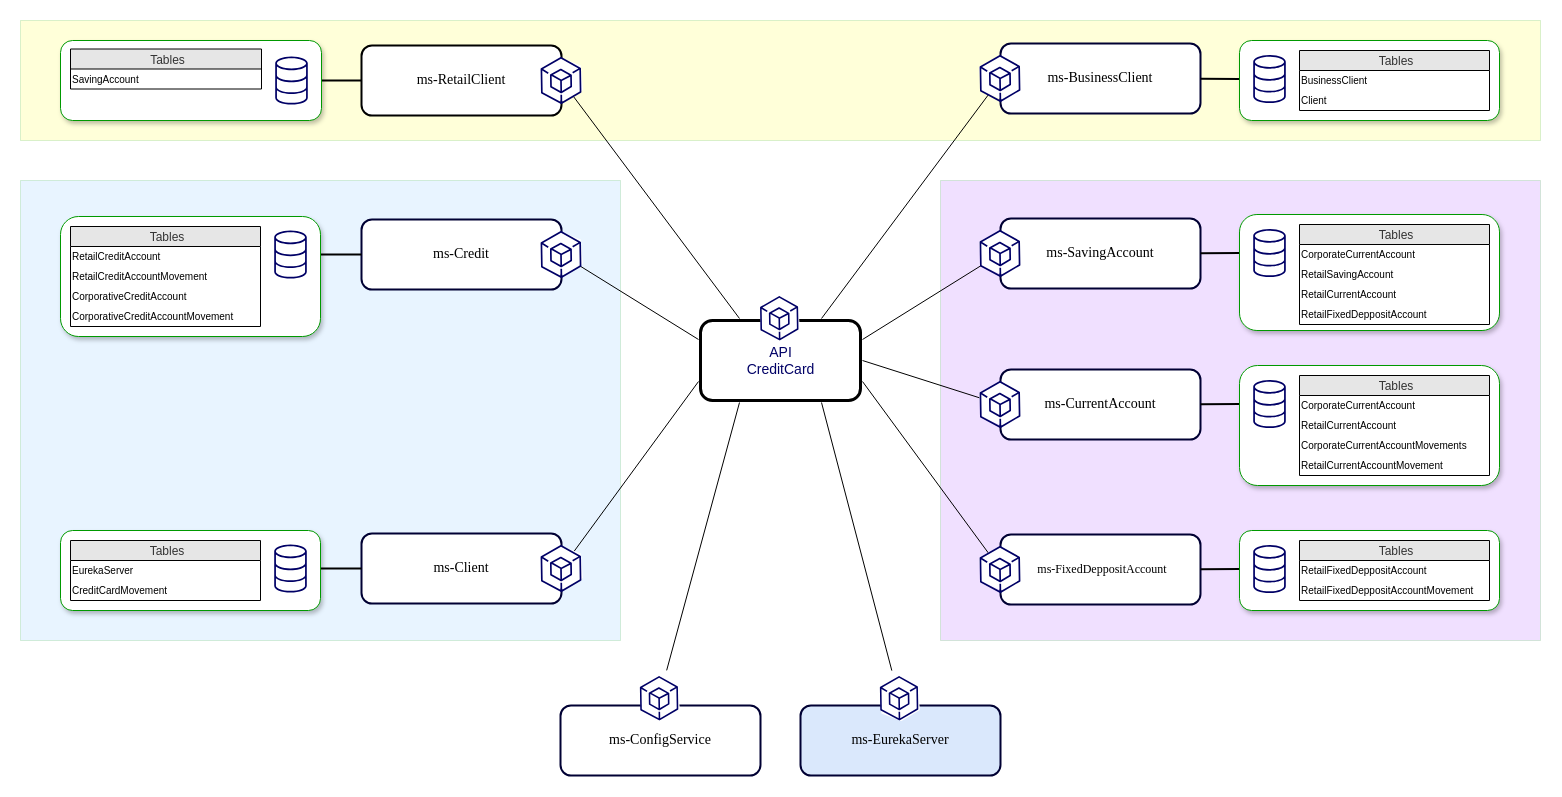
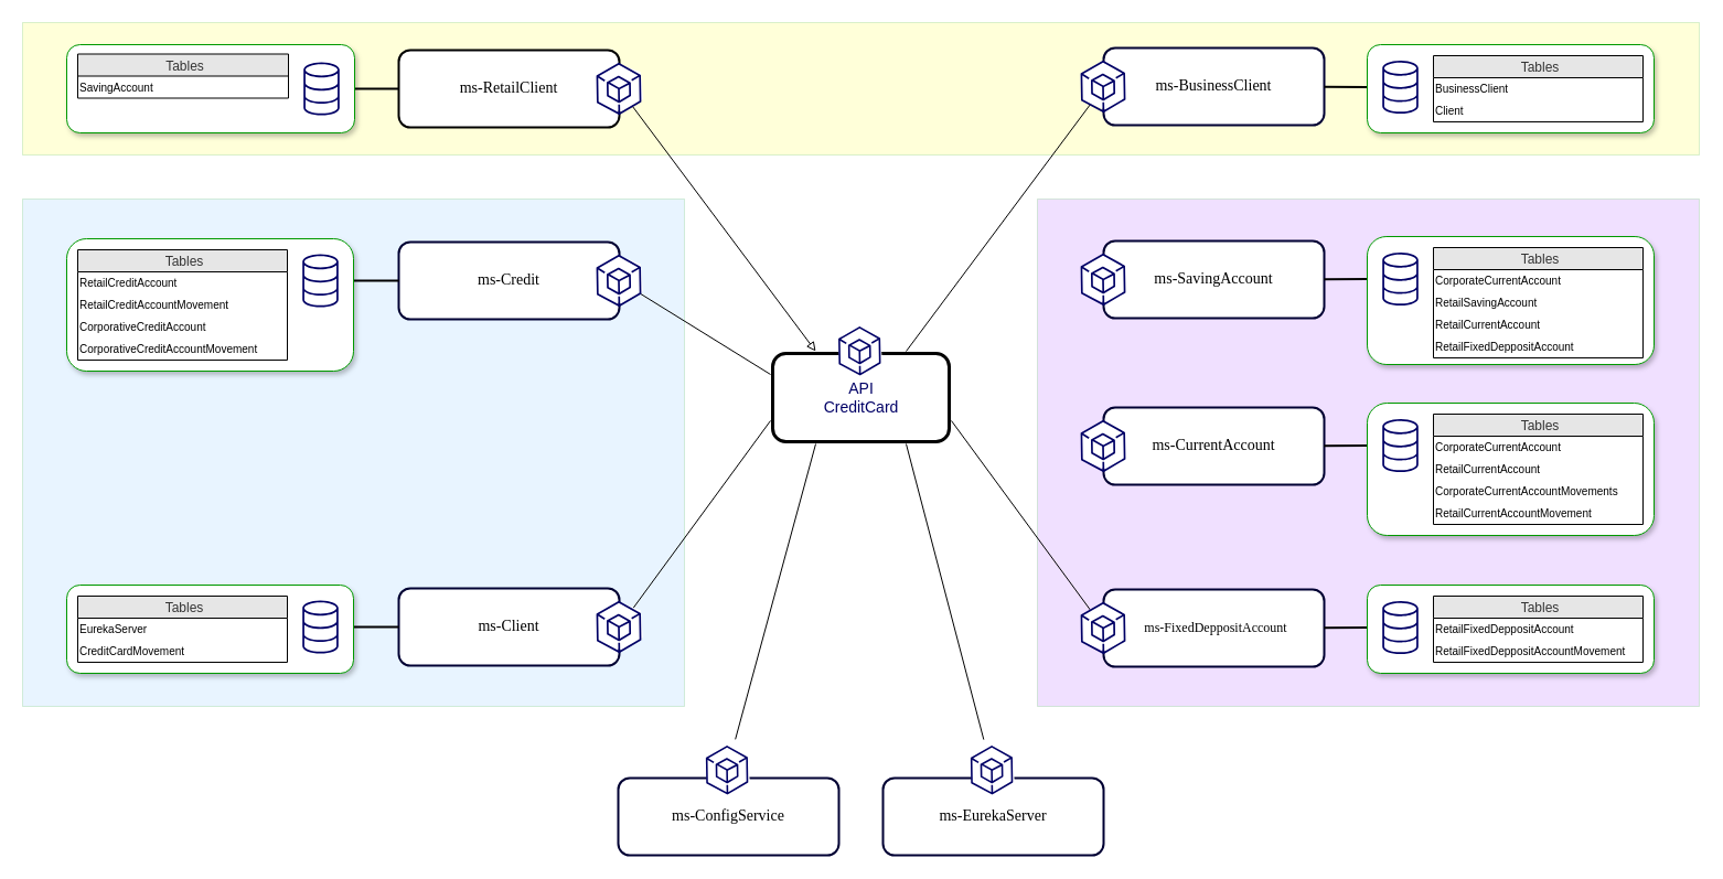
- <mxCell id="5" style="edgeStyle=none;rounded=0;orthogonalLoop=1;jettySize=auto;html=1;exitX=0;exitY=0.5;exitDx=0;exitDy=0;entryX=1;entryY=0.25;entryDx=0;entryDy=0;endArrow=none;endFill=0;" parent="1" source="94" target="118" edge="1"><mxGeometry relative="1" as="geometry" /></mxCell>
- <mxCell id="11" style="edgeStyle=none;rounded=0;orthogonalLoop=1;jettySize=auto;html=1;exitX=1;exitY=0.5;exitDx=0;exitDy=0;endArrow=none;endFill=0;entryX=0.25;entryY=0;entryDx=0;entryDy=0;" parent="1" source="12" target="118" edge="1"><mxGeometry relative="1" as="geometry"><mxPoint x="730" y="180" as="targetPoint" /><mxPoint x="482.5" y="115" as="sourcePoint" /></mxGeometry></mxCell>
+ <mxCell id="11" style="edgeStyle=none;rounded=0;orthogonalLoop=1;jettySize=auto;html=1;exitX=1;exitY=0.5;exitDx=0;exitDy=0;endArrow=block;endFill=0;entryX=0.25;entryY=0;entryDx=0;entryDy=0;" parent="1" source="12" target="118" edge="1"><mxGeometry relative="1" as="geometry"><mxPoint x="730" y="180" as="targetPoint" /><mxPoint x="482.5" y="115" as="sourcePoint" /></mxGeometry></mxCell>
- <mxCell id="8" style="edgeStyle=none;rounded=0;orthogonalLoop=1;jettySize=auto;html=1;exitX=0;exitY=0.5;exitDx=0;exitDy=0;entryX=1;entryY=0.5;entryDx=0;entryDy=0;endArrow=none;endFill=0;" parent="1" source="67" target="118" edge="1"><mxGeometry relative="1" as="geometry" /></mxCell>
- <mxCell id="113" value="ms-EurekaServer" style="rounded=1;whiteSpace=wrap;html=1;shadow=0;labelBackgroundColor=none;strokeWidth=2;fontFamily=Verdana;fontSize=14;align=center;perimeterSpacing=0;strokeColor=#000033;fillColor=#dae8fc;" parent="1" vertex="1"><mxGeometry x="800" y="705" width="200" height="70" as="geometry" /></mxCell>
+ <mxCell id="113" value="ms-EurekaServer" style="rounded=1;whiteSpace=wrap;html=1;shadow=0;labelBackgroundColor=none;strokeWidth=2;fontFamily=Verdana;fontSize=14;align=center;perimeterSpacing=0;strokeColor=#000033;" parent="1" vertex="1"><mxGeometry x="800" y="705" width="200" height="70" as="geometry" /></mxCell>
